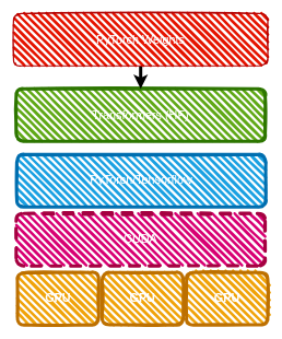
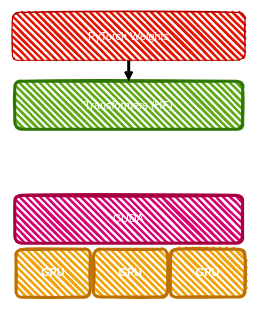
- <mxCell id="6" value="" style="edgeStyle=orthogonalEdgeStyle;rounded=0;orthogonalLoop=1;jettySize=auto;html=1;strokeWidth=5;exitX=0.5;exitY=1;exitDx=0;exitDy=0;entryX=0.5;entryY=0;entryDx=0;entryDy=0;" edge="1" parent="1" source="7" target="2"><mxGeometry relative="1" as="geometry"><mxPoint x="210.5" y="85" as="sourcePoint" /><mxPoint x="343" y="155" as="targetPoint" /></mxGeometry></mxCell>
+ <mxCell id="6" value="" style="edgeStyle=orthogonalEdgeStyle;rounded=0;orthogonalLoop=1;jettySize=auto;html=1;strokeWidth=5;exitX=0.5;exitY=1;exitDx=0;exitDy=0;entryX=0.5;entryY=0;entryDx=0;entryDy=0;endArrow=open;" edge="1" parent="1" source="7" target="2"><mxGeometry relative="1" as="geometry"><mxPoint x="210.5" y="85" as="sourcePoint" /><mxPoint x="343" y="155" as="targetPoint" /></mxGeometry></mxCell>
- <mxCell id="3" value="&lt;font style=&quot;font-size: 18px;&quot;&gt;PyTorch/Tensorflow&lt;/font&gt;" style="rounded=1;whiteSpace=wrap;html=1;strokeWidth=5;fillWeight=4;hachureGap=8;hachureAngle=45;fillColor=#1ba1e2;sketch=1;fontColor=#ffffff;strokeColor=#006EAF;" vertex="1" parent="1"><mxGeometry x="25" y="235" width="380" height="80" as="geometry" /></mxCell>
- <mxCell id="4" value="&lt;font style=&quot;font-size: 18px;&quot;&gt;CUDA&lt;/font&gt;" style="rounded=1;whiteSpace=wrap;html=1;strokeWidth=5;fillWeight=4;hachureGap=8;hachureAngle=45;fillColor=#d80073;sketch=1;fontColor=#ffffff;strokeColor=#A50040;dashed=1;" vertex="1" parent="1"><mxGeometry x="24" y="325" width="380" height="80" as="geometry" /></mxCell>
+ <mxCell id="4" value="&lt;font style=&quot;font-size: 18px;&quot;&gt;CUDA&lt;/font&gt;" style="rounded=1;whiteSpace=wrap;html=1;strokeWidth=5;fillWeight=4;hachureGap=8;hachureAngle=45;fillColor=#d80073;sketch=1;fontColor=#ffffff;strokeColor=#A50040;" vertex="1" parent="1"><mxGeometry x="24" y="325" width="380" height="80" as="geometry" /></mxCell>
